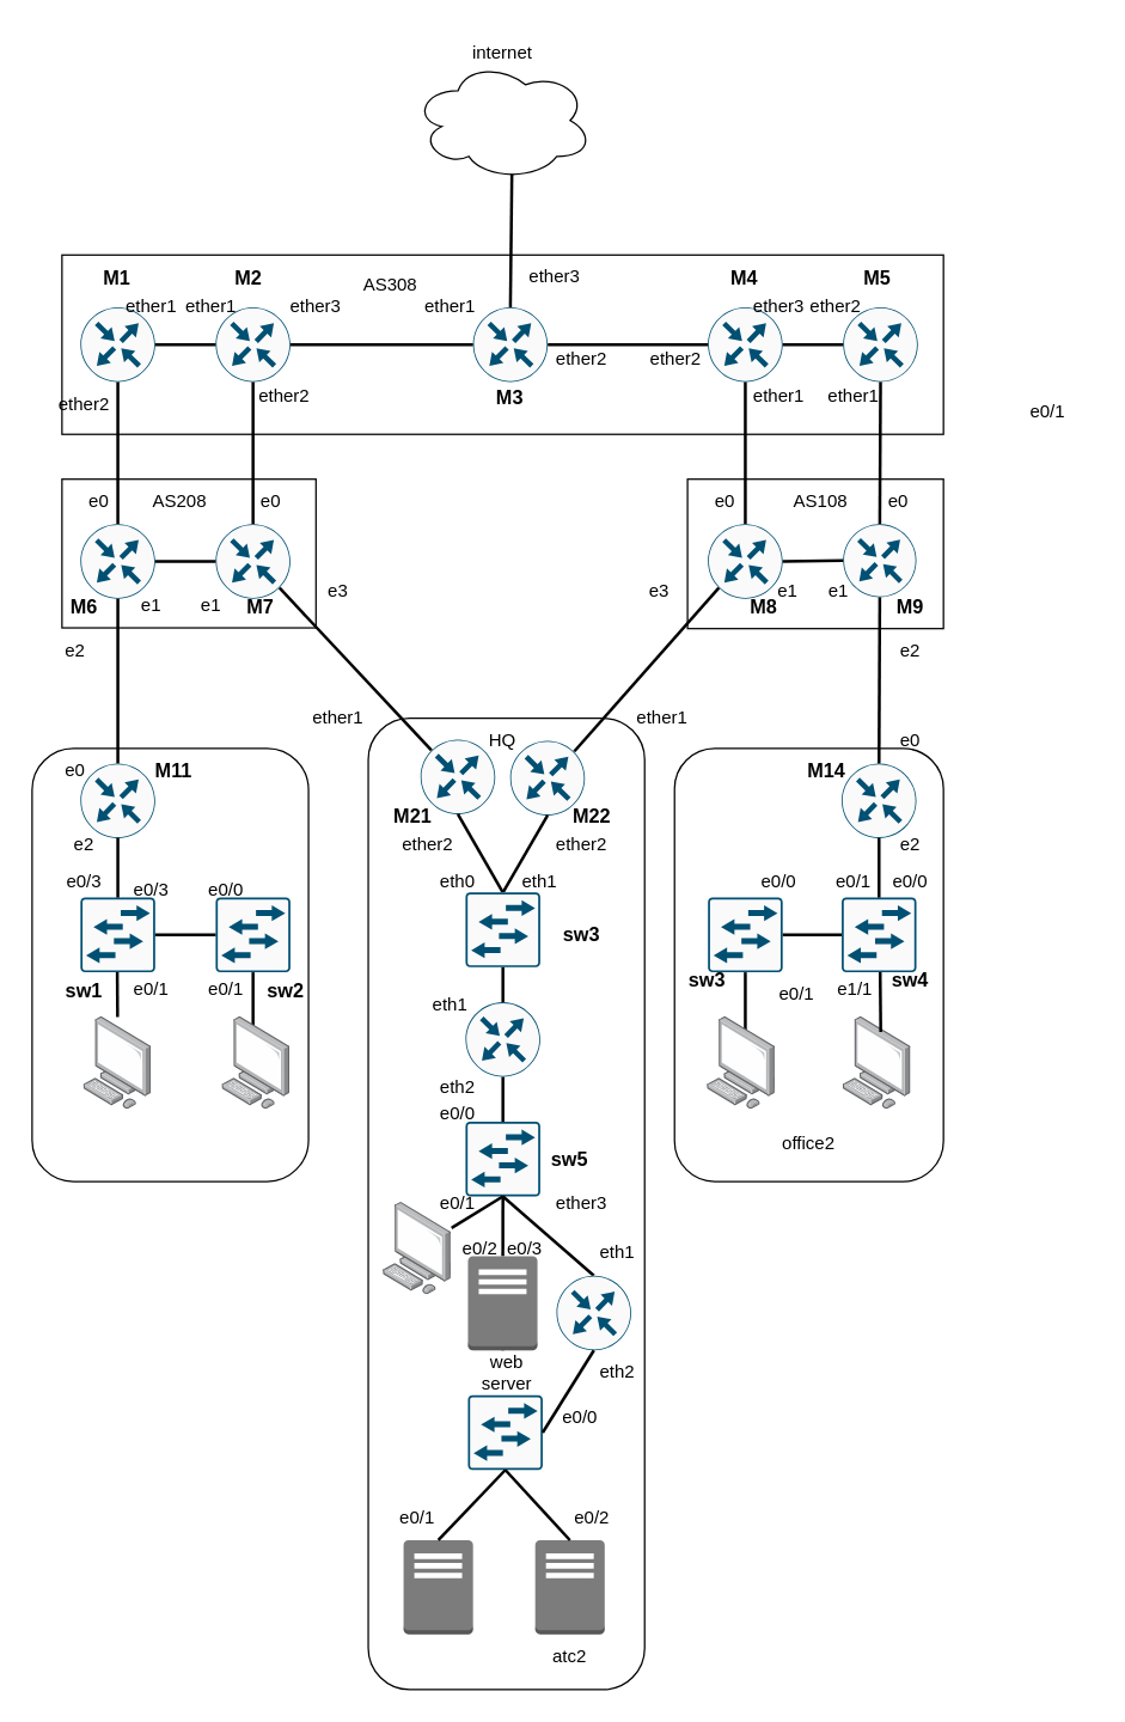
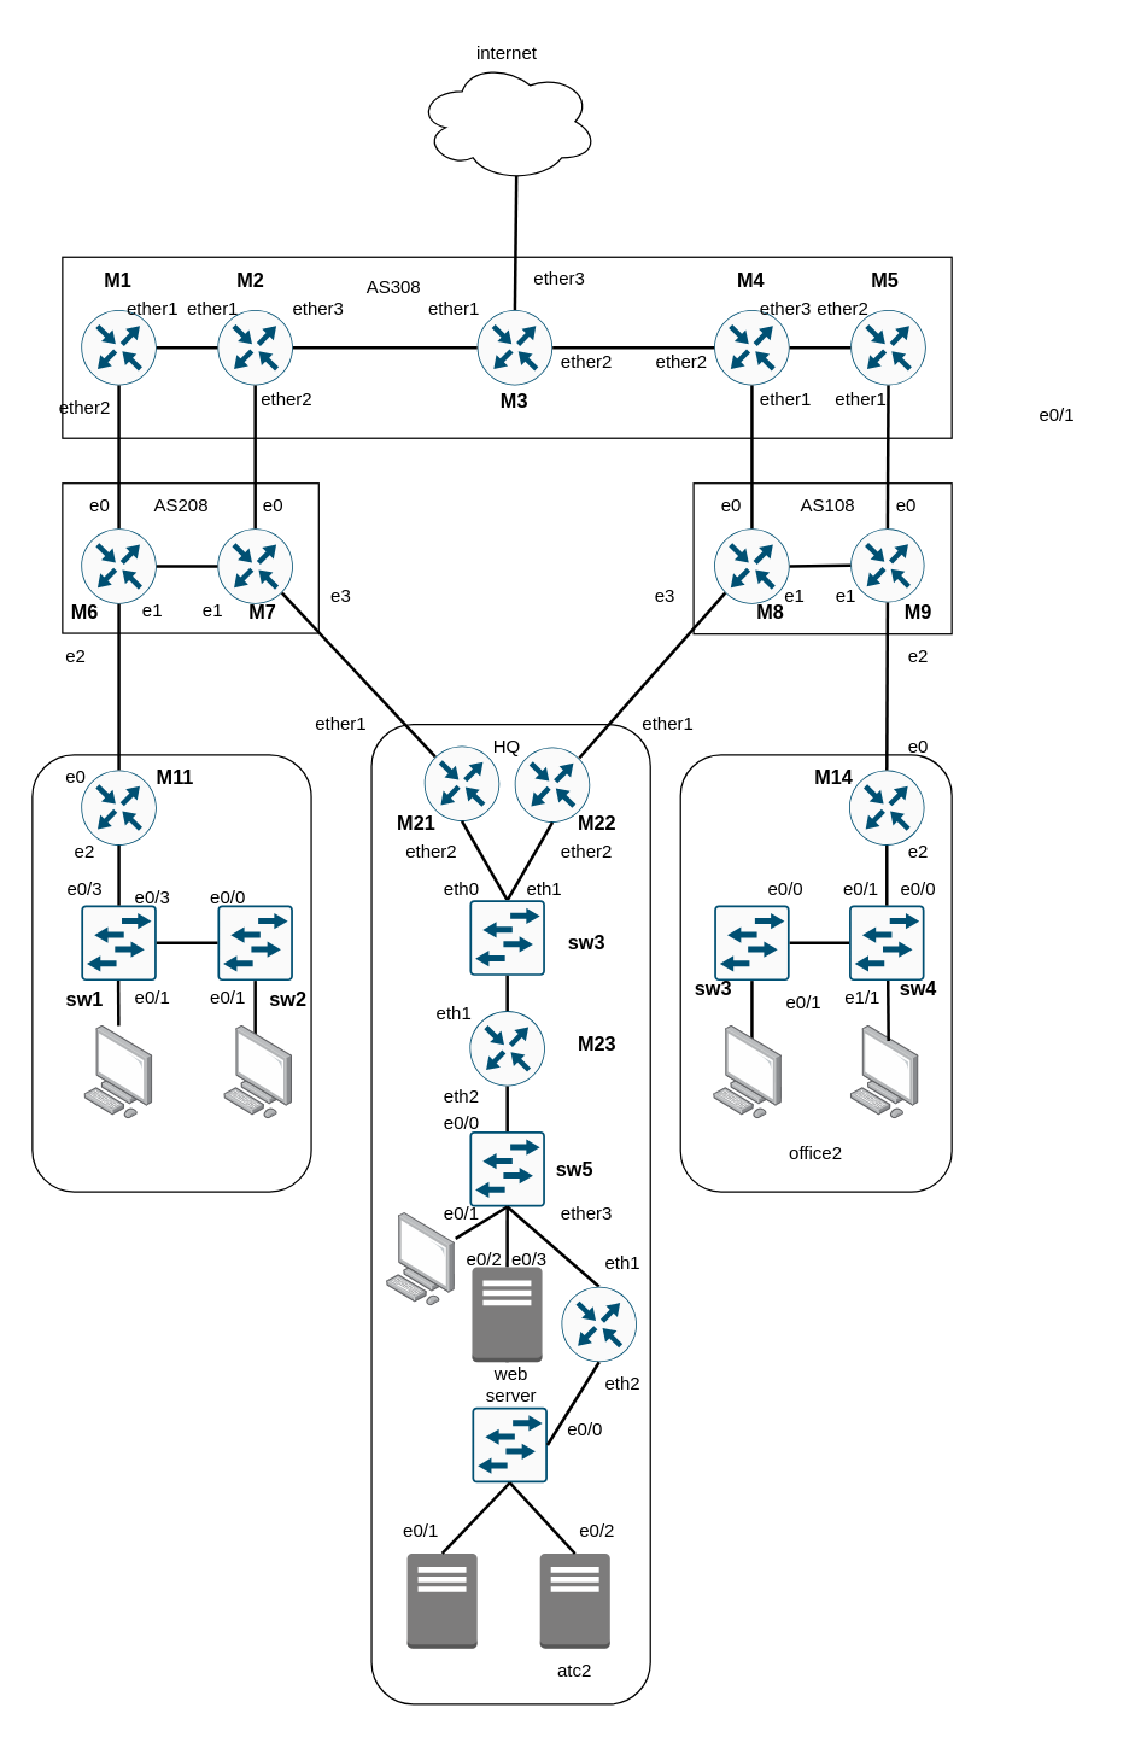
+ <mxCell id="123" value="&lt;font style=&quot;font-size: 13px;&quot;&gt;&lt;b&gt;M23&lt;/b&gt;&lt;/font&gt;" style="text;html=1;strokeColor=none;fillColor=none;align=center;verticalAlign=middle;whiteSpace=wrap;rounded=0;" parent="1" vertex="1"><mxGeometry x="366.13" y="676.6" width="60" height="30" as="geometry" /></mxCell>
